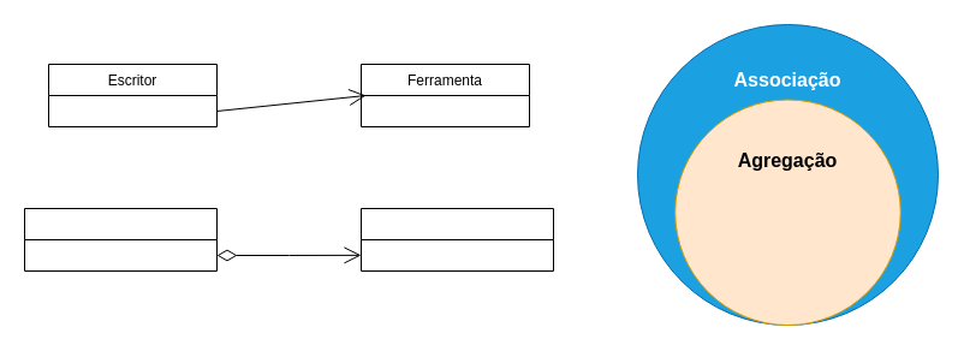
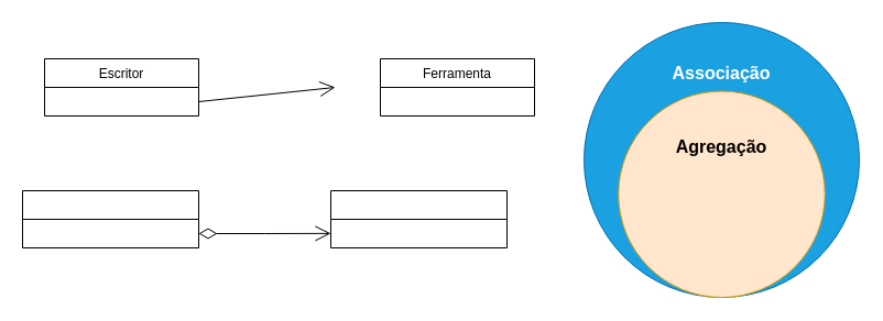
- <mxCell id="5" value="Ferramenta" style="swimlane;fontStyle=0;childLayout=stackLayout;horizontal=1;startSize=26;fillColor=none;horizontalStack=0;resizeParent=1;resizeParentMax=0;resizeLast=0;collapsible=1;marginBottom=0;" parent="1" vertex="1"><mxGeometry x="300" y="53" width="140" height="52" as="geometry"><mxRectangle x="320" y="120" width="100" height="30" as="alternateBounds" /></mxGeometry></mxCell>
+ <mxCell id="5" value="Ferramenta" style="swimlane;fontStyle=0;childLayout=stackLayout;horizontal=1;startSize=26;fillColor=none;horizontalStack=0;resizeParent=1;resizeParentMax=0;resizeLast=0;collapsible=1;marginBottom=0;" parent="1" vertex="1"><mxGeometry x="345" y="53" width="140" height="52" as="geometry"><mxRectangle x="320" y="120" width="100" height="30" as="alternateBounds" /></mxGeometry></mxCell>
